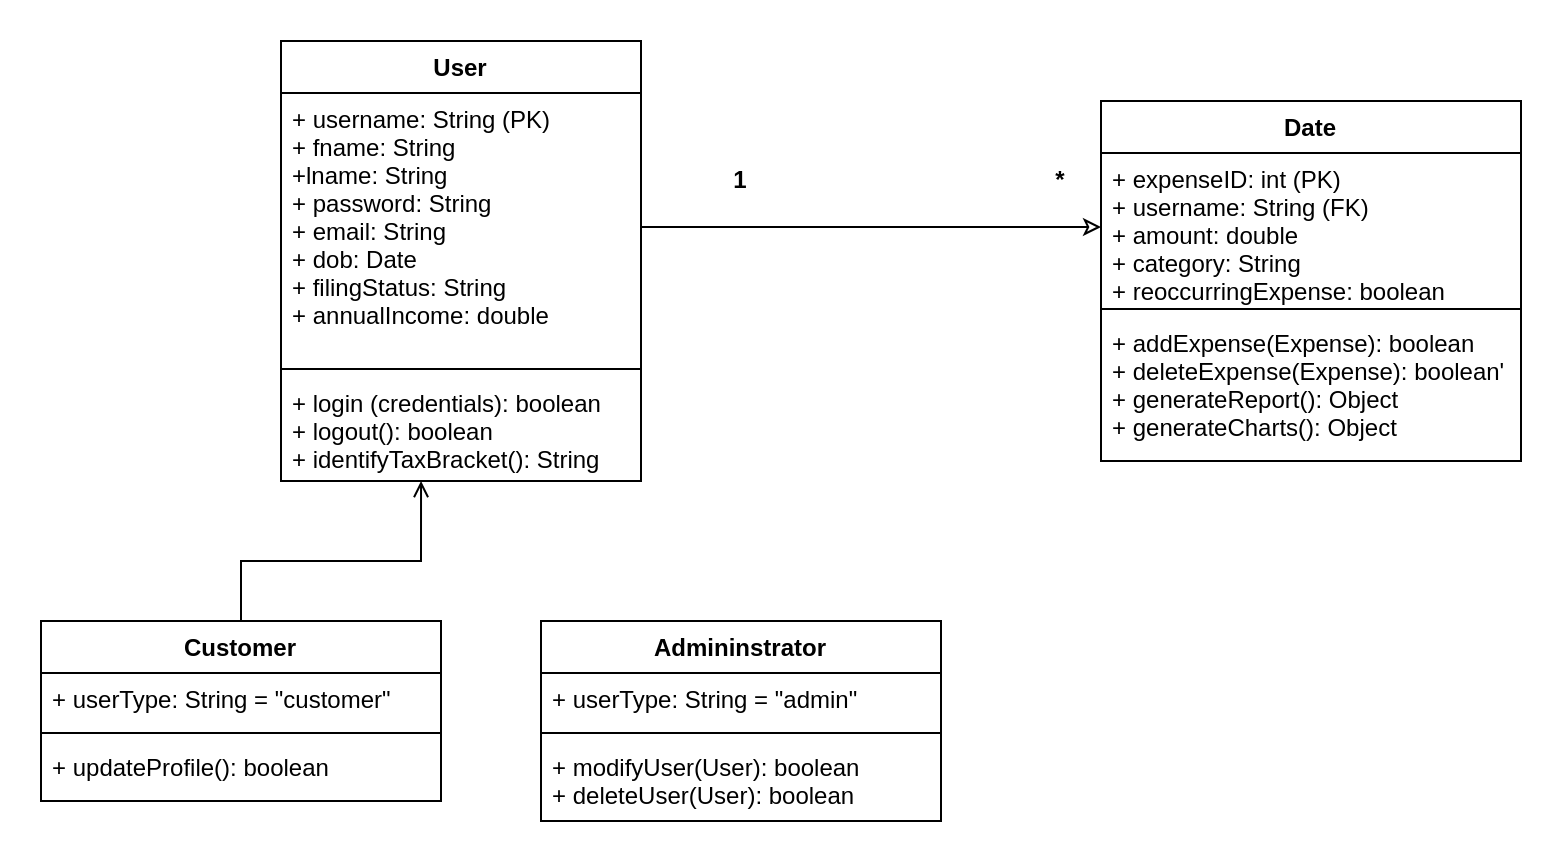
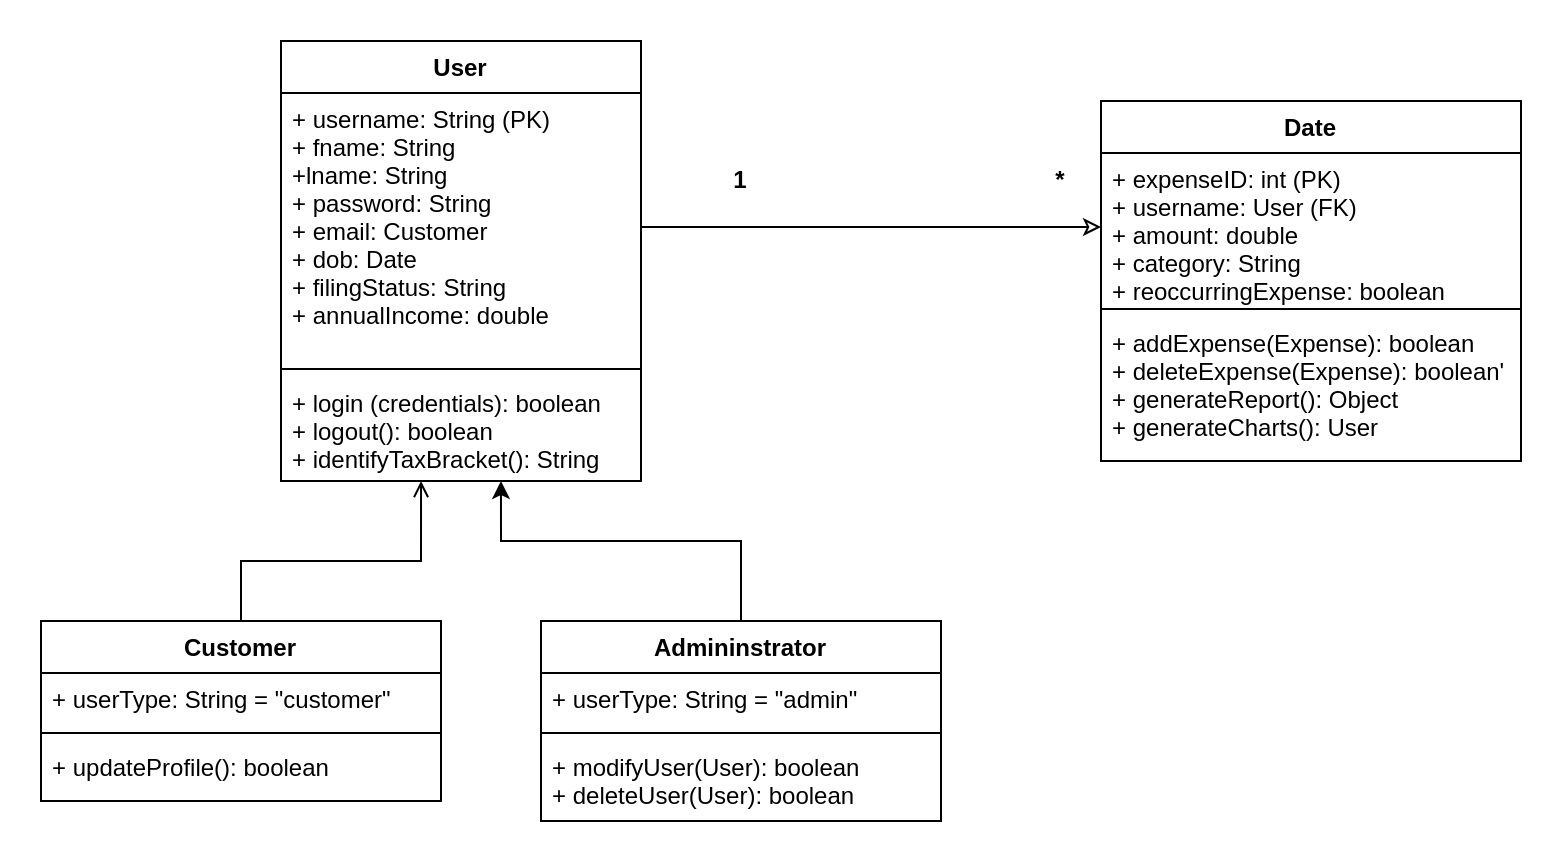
- <mxCell id="3" value="+ username: String (PK)&#10;+ fname: String&#10;+lname: String&#10;+ password: String&#10;+ email: String &#10;+ dob: Date&#10;+ filingStatus: String&#10;+ annualIncome: double&#10;" style="text;strokeColor=none;fillColor=none;align=left;verticalAlign=top;spacingLeft=4;spacingRight=4;overflow=hidden;rotatable=0;points=[[0,0.5],[1,0.5]];portConstraint=eastwest;" vertex="1" parent="2"><mxGeometry y="26" width="180" height="134" as="geometry" /></mxCell>
+ <mxCell id="3" value="+ username: String (PK)&#10;+ fname: String&#10;+lname: String&#10;+ password: String&#10;+ email: Customer &#10;+ dob: Date&#10;+ filingStatus: String&#10;+ annualIncome: double&#10;" style="text;strokeColor=none;fillColor=none;align=left;verticalAlign=top;spacingLeft=4;spacingRight=4;overflow=hidden;rotatable=0;points=[[0,0.5],[1,0.5]];portConstraint=eastwest;" vertex="1" parent="2"><mxGeometry y="26" width="180" height="134" as="geometry" /></mxCell>
- <mxCell id="12" value="+ expenseID: int (PK)&#10;+ username: String (FK)&#10;+ amount: double&#10;+ category: String&#10;+ reoccurringExpense: boolean&#10;" style="text;strokeColor=none;fillColor=none;align=left;verticalAlign=top;spacingLeft=4;spacingRight=4;overflow=hidden;rotatable=0;points=[[0,0.5],[1,0.5]];portConstraint=eastwest;" vertex="1" parent="11"><mxGeometry y="26" width="210" height="74" as="geometry" /></mxCell>
+ <mxCell id="12" value="+ expenseID: int (PK)&#10;+ username: User (FK)&#10;+ amount: double&#10;+ category: String&#10;+ reoccurringExpense: boolean&#10;" style="text;strokeColor=none;fillColor=none;align=left;verticalAlign=top;spacingLeft=4;spacingRight=4;overflow=hidden;rotatable=0;points=[[0,0.5],[1,0.5]];portConstraint=eastwest;" vertex="1" parent="11"><mxGeometry y="26" width="210" height="74" as="geometry" /></mxCell>
- <mxCell id="14" value="+ addExpense(Expense): boolean&#10;+ deleteExpense(Expense): boolean'&#10;+ generateReport(): Object&#10;+ generateCharts(): Object" style="text;strokeColor=none;fillColor=none;align=left;verticalAlign=top;spacingLeft=4;spacingRight=4;overflow=hidden;rotatable=0;points=[[0,0.5],[1,0.5]];portConstraint=eastwest;" vertex="1" parent="11"><mxGeometry y="108" width="210" height="72" as="geometry" /></mxCell>
+ <mxCell id="14" value="+ addExpense(Expense): boolean&#10;+ deleteExpense(Expense): boolean'&#10;+ generateReport(): Object&#10;+ generateCharts(): User" style="text;strokeColor=none;fillColor=none;align=left;verticalAlign=top;spacingLeft=4;spacingRight=4;overflow=hidden;rotatable=0;points=[[0,0.5],[1,0.5]];portConstraint=eastwest;" vertex="1" parent="11"><mxGeometry y="108" width="210" height="72" as="geometry" /></mxCell>
+ <mxCell id="6" style="edgeStyle=orthogonalEdgeStyle;rounded=0;orthogonalLoop=1;jettySize=auto;html=1;entryX=0.611;entryY=1;entryDx=0;entryDy=0;entryPerimeter=0;" edge="1" parent="1" source="7" target="5"><mxGeometry relative="1" as="geometry"><mxPoint x="250" y="250" as="targetPoint" /><Array as="points"><mxPoint x="370" y="270" /><mxPoint x="250" y="270" /></Array></mxGeometry></mxCell>
